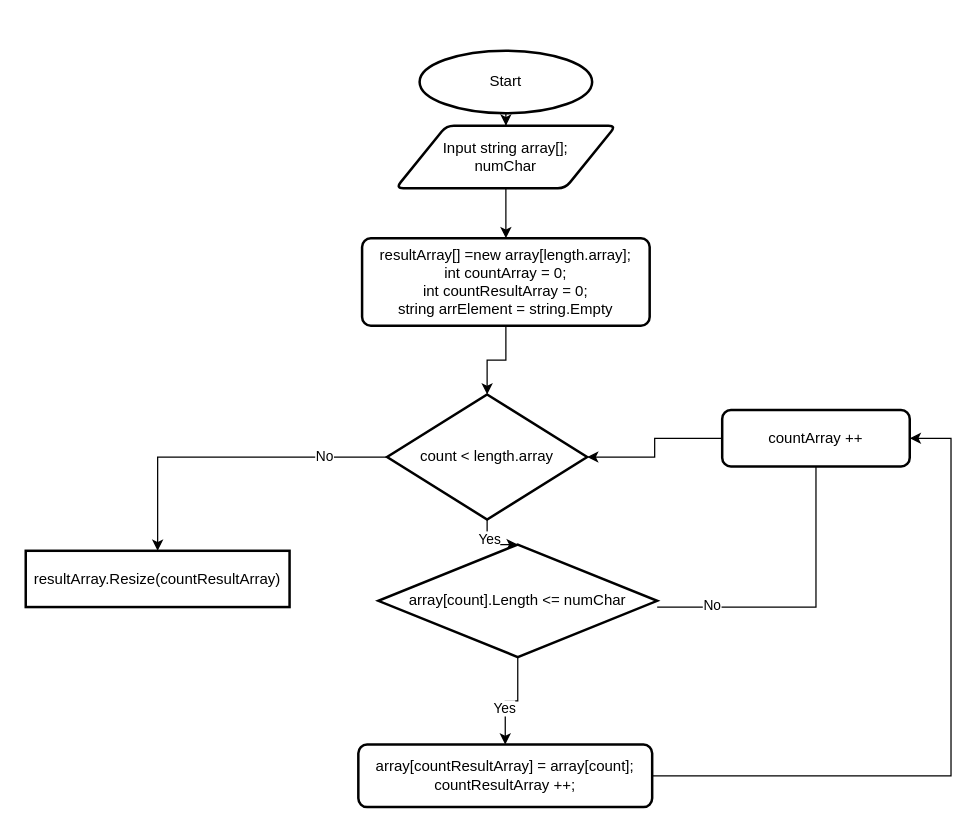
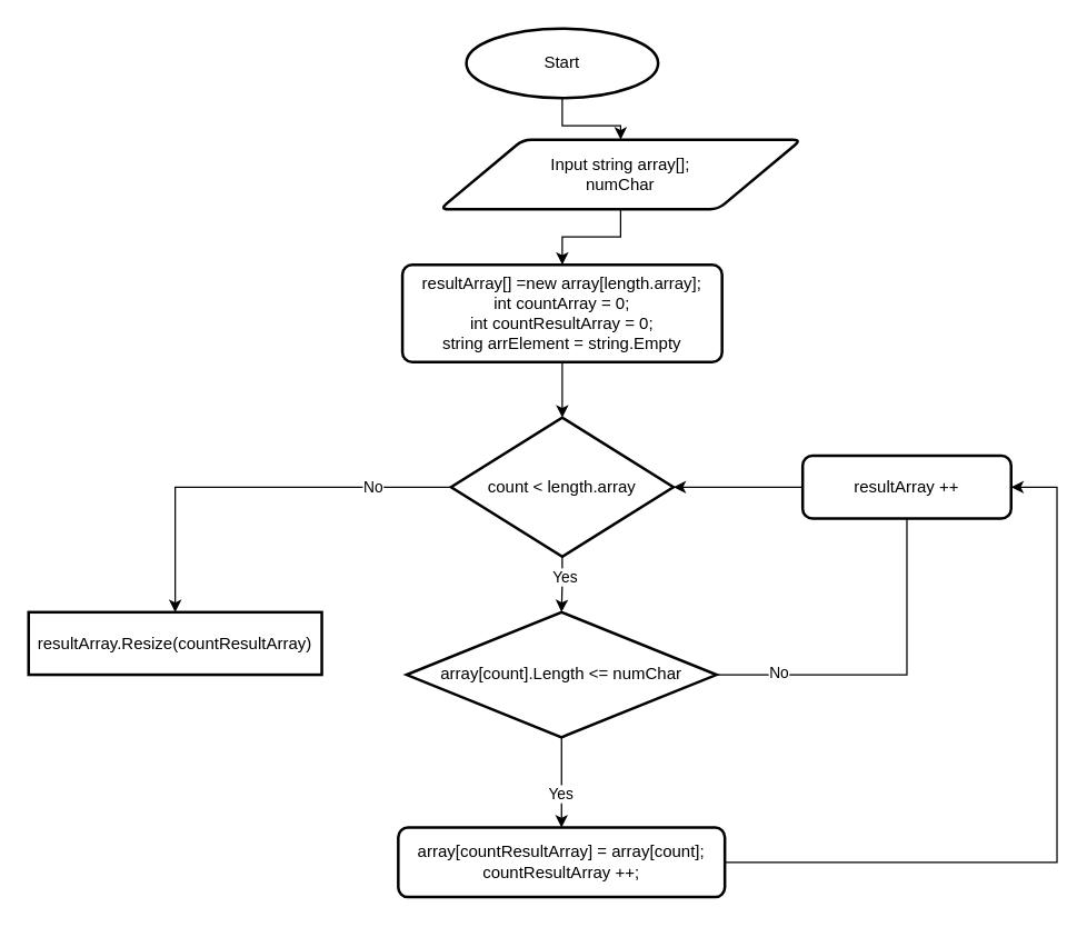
- <mxCell id="3" value="Start" style="strokeWidth=2;html=1;shape=mxgraph.flowchart.start_1;whiteSpace=wrap;" vertex="1" parent="1"><mxGeometry x="335" y="40" width="138" height="50" as="geometry" /></mxCell>
+ <mxCell id="3" value="Start" style="strokeWidth=2;html=1;shape=mxgraph.flowchart.start_1;whiteSpace=wrap;" vertex="1" parent="1"><mxGeometry x="335" y="20" width="138" height="50" as="geometry" /></mxCell>
- <mxCell id="5" value="Input string array[];&lt;br&gt;numChar" style="shape=parallelogram;html=1;strokeWidth=2;perimeter=parallelogramPerimeter;whiteSpace=wrap;rounded=1;arcSize=12;size=0.23;" vertex="1" parent="1"><mxGeometry x="316" y="100" width="176" height="50" as="geometry" /></mxCell>
+ <mxCell id="5" value="Input string array[];&lt;br&gt;numChar" style="shape=parallelogram;html=1;strokeWidth=2;perimeter=parallelogramPerimeter;whiteSpace=wrap;rounded=1;arcSize=12;size=0.23;" vertex="1" parent="1"><mxGeometry x="316" y="100" width="260" height="50" as="geometry" /></mxCell>
- <mxCell id="21" value="countArray ++" style="rounded=1;whiteSpace=wrap;html=1;absoluteArcSize=1;arcSize=14;strokeWidth=2;" vertex="1" parent="1"><mxGeometry x="577" y="327.5" width="150" height="45" as="geometry" /></mxCell>
+ <mxCell id="21" value="resultArray ++" style="rounded=1;whiteSpace=wrap;html=1;absoluteArcSize=1;arcSize=14;strokeWidth=2;" vertex="1" parent="1"><mxGeometry x="577" y="327.5" width="150" height="45" as="geometry" /></mxCell>
- <mxCell id="10" value="count &amp;lt; length.array" style="strokeWidth=2;html=1;shape=mxgraph.flowchart.decision;whiteSpace=wrap;" vertex="1" parent="1"><mxGeometry x="309" y="315" width="160" height="100" as="geometry" /></mxCell>
+ <mxCell id="10" value="count &amp;lt; length.array" style="strokeWidth=2;html=1;shape=mxgraph.flowchart.decision;whiteSpace=wrap;" vertex="1" parent="1"><mxGeometry x="324" y="300" width="160" height="100" as="geometry" /></mxCell>
- <mxCell id="17" value="array[count].Length &amp;lt;= numChar" style="strokeWidth=2;html=1;shape=mxgraph.flowchart.decision;whiteSpace=wrap;" vertex="1" parent="1"><mxGeometry x="302" y="435" width="223" height="90" as="geometry" /></mxCell>
+ <mxCell id="17" value="array[count].Length &amp;lt;= numChar" style="strokeWidth=2;html=1;shape=mxgraph.flowchart.decision;whiteSpace=wrap;" vertex="1" parent="1"><mxGeometry x="292" y="440" width="223" height="90" as="geometry" /></mxCell>
